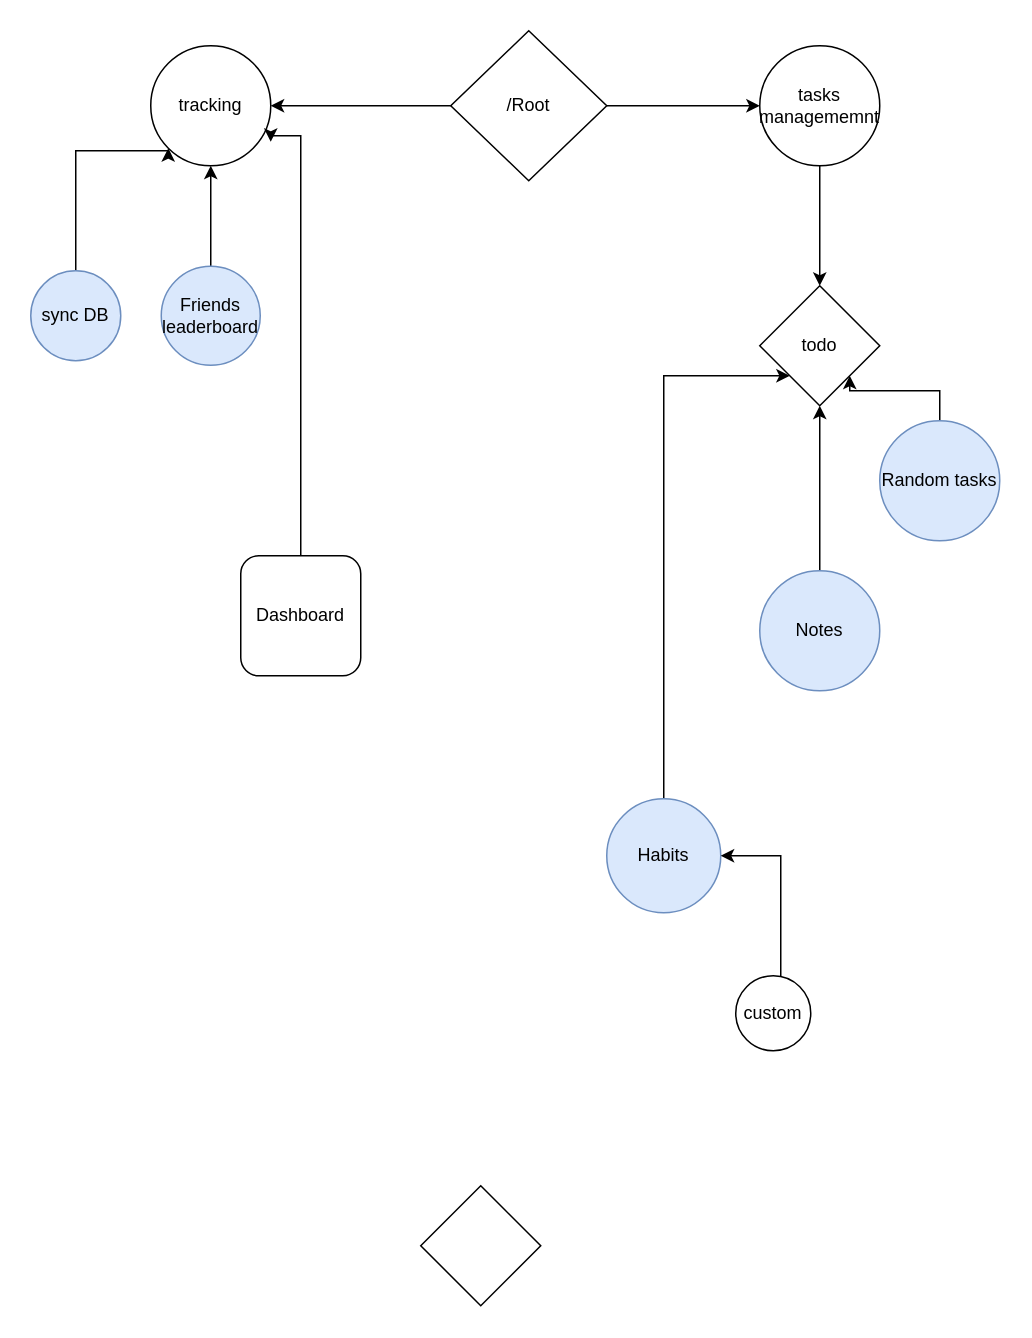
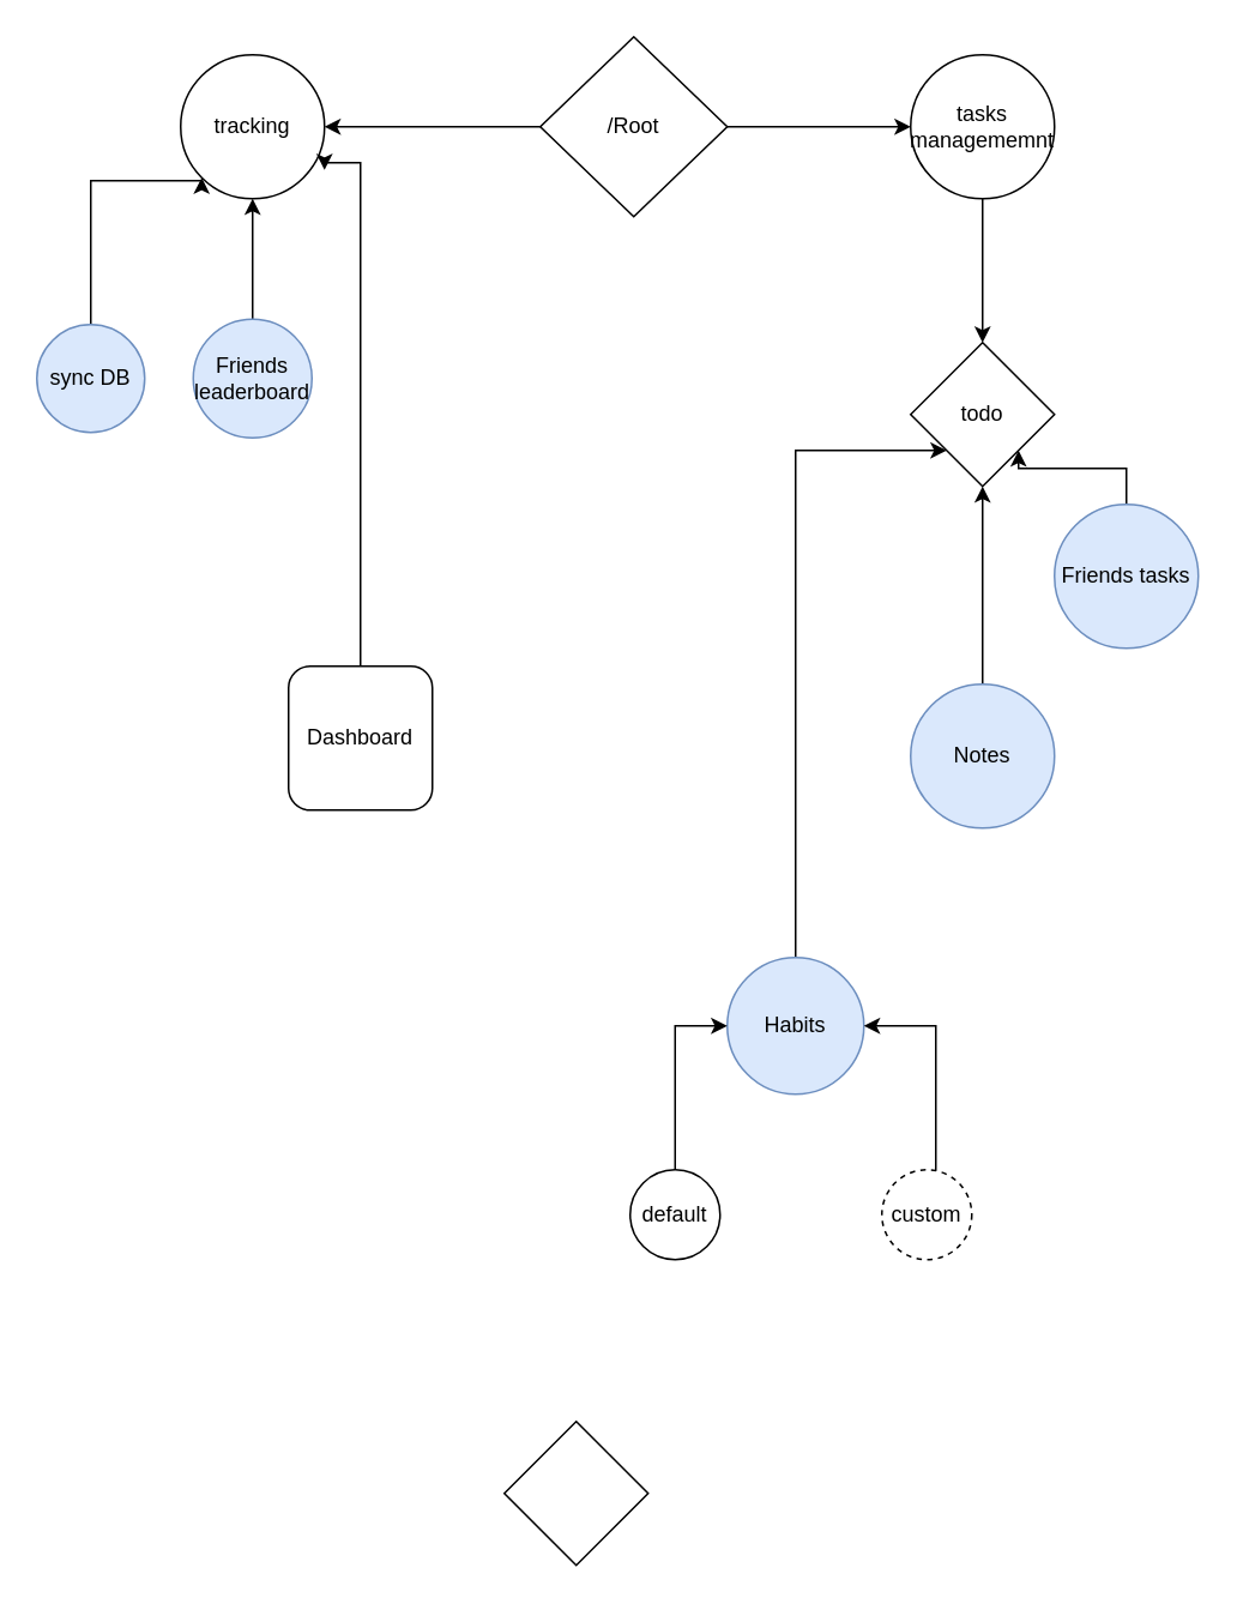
- <mxCell id="10" value="Random tasks" style="ellipse;whiteSpace=wrap;html=1;aspect=fixed;fillColor=#dae8fc;strokeColor=#6c8ebf;" vertex="1" parent="1"><mxGeometry x="586" y="280" width="80" height="80" as="geometry" /></mxCell>
+ <mxCell id="10" value="Friends tasks" style="ellipse;whiteSpace=wrap;html=1;aspect=fixed;fillColor=#dae8fc;strokeColor=#6c8ebf;" vertex="1" parent="1"><mxGeometry x="586" y="280" width="80" height="80" as="geometry" /></mxCell>
+ <mxCell id="22" style="edgeStyle=orthogonalEdgeStyle;rounded=0;orthogonalLoop=1;jettySize=auto;html=1;exitX=0.5;exitY=0;exitDx=0;exitDy=0;entryX=0;entryY=0.5;entryDx=0;entryDy=0;" edge="1" parent="1" source="23" target="12"><mxGeometry relative="1" as="geometry" /></mxCell>
+ <mxCell id="23" value="default" style="ellipse;whiteSpace=wrap;html=1;aspect=fixed;" vertex="1" parent="1"><mxGeometry x="350" y="650" width="50" height="50" as="geometry" /></mxCell>
- <mxCell id="25" value="custom" style="ellipse;whiteSpace=wrap;html=1;aspect=fixed;" vertex="1" parent="1"><mxGeometry x="490" y="650" width="50" height="50" as="geometry" /></mxCell>
+ <mxCell id="25" value="custom" style="ellipse;whiteSpace=wrap;html=1;aspect=fixed;dashed=1;" vertex="1" parent="1"><mxGeometry x="490" y="650" width="50" height="50" as="geometry" /></mxCell>
